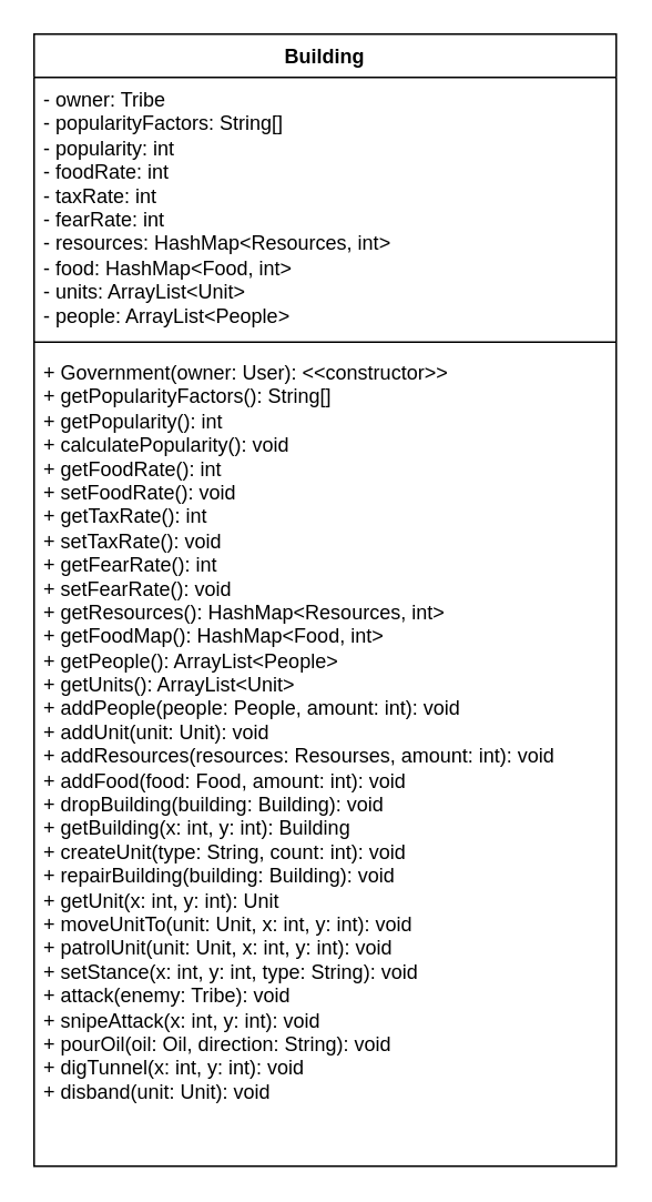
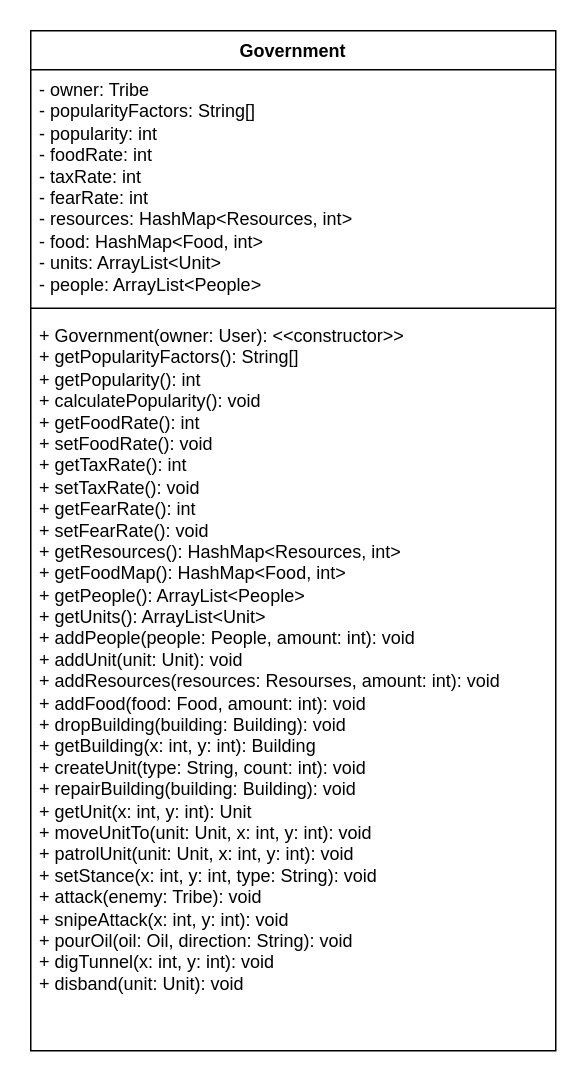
- <mxCell id="2" value="Building" style="swimlane;fontStyle=1;align=center;verticalAlign=top;childLayout=stackLayout;horizontal=1;startSize=26;horizontalStack=0;resizeParent=1;resizeParentMax=0;resizeLast=0;collapsible=1;marginBottom=0;whiteSpace=wrap;html=1;" parent="1" vertex="1"><mxGeometry x="20" y="20" width="350" height="680" as="geometry" /></mxCell>
+ <mxCell id="2" value="Government" style="swimlane;fontStyle=1;align=center;verticalAlign=top;childLayout=stackLayout;horizontal=1;startSize=26;horizontalStack=0;resizeParent=1;resizeParentMax=0;resizeLast=0;collapsible=1;marginBottom=0;whiteSpace=wrap;html=1;" parent="1" vertex="1"><mxGeometry x="20" y="20" width="350" height="680" as="geometry" /></mxCell>
